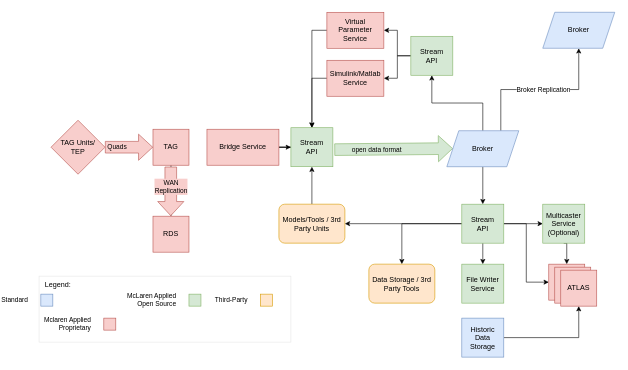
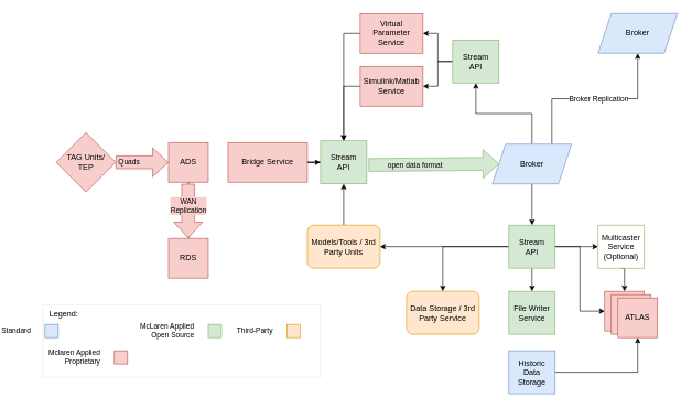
- <mxCell id="6" value="TAG" style="rounded=0;whiteSpace=wrap;html=1;fillColor=#f8cecc;strokeColor=#b85450;" parent="1" vertex="1"><mxGeometry x="210" y="215" width="60" height="60" as="geometry" /></mxCell>
+ <mxCell id="6" value="ADS" style="rounded=0;whiteSpace=wrap;html=1;fillColor=#f8cecc;strokeColor=#b85450;" parent="1" vertex="1"><mxGeometry x="210" y="215" width="60" height="60" as="geometry" /></mxCell>
- <mxCell id="33" value="Multicaster Service&lt;br&gt;(Optional)" style="rounded=0;whiteSpace=wrap;html=1;fillColor=#d5e8d4;strokeColor=#82b366;" parent="1" vertex="1"><mxGeometry x="860" y="340" width="70" height="65" as="geometry" /></mxCell>
+ <mxCell id="33" value="Multicaster Service&lt;br&gt;(Optional)" style="rounded=0;whiteSpace=wrap;html=1;fillColor=#ffffff;strokeColor=#82b366;" parent="1" vertex="1"><mxGeometry x="860" y="340" width="70" height="65" as="geometry" /></mxCell>
- <mxCell id="31" value="Data Storage / 3rd Party Tools" style="rounded=1;whiteSpace=wrap;html=1;fillColor=#ffe6cc;strokeColor=#d79b00;" parent="1" vertex="1"><mxGeometry x="570" y="440" width="110" height="65" as="geometry" /></mxCell>
+ <mxCell id="31" value="Data Storage / 3rd Party Service" style="rounded=1;whiteSpace=wrap;html=1;fillColor=#ffe6cc;strokeColor=#d79b00;" parent="1" vertex="1"><mxGeometry x="570" y="440" width="110" height="65" as="geometry" /></mxCell>
